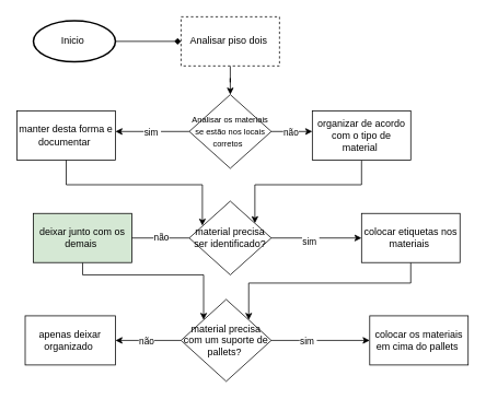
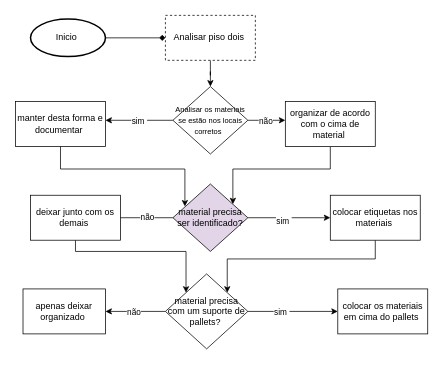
- <mxCell id="12" value="organizar de acordo com o tipo de material&amp;nbsp;" style="rounded=0;whiteSpace=wrap;html=1;" vertex="1" parent="1"><mxGeometry x="380" y="135" width="120" height="60" as="geometry" /></mxCell>
+ <mxCell id="12" value="organizar de acordo com o cima de material&amp;nbsp;" style="rounded=0;whiteSpace=wrap;html=1;" vertex="1" parent="1"><mxGeometry x="380" y="135" width="120" height="60" as="geometry" /></mxCell>
- <mxCell id="30" value="deixar junto com os demais&amp;nbsp;" style="rounded=0;whiteSpace=wrap;html=1;fillColor=#d5e8d4;" vertex="1" parent="1"><mxGeometry x="40" y="260" width="120" height="60" as="geometry" /></mxCell>
+ <mxCell id="30" value="deixar junto com os demais&amp;nbsp;" style="rounded=0;whiteSpace=wrap;html=1;" vertex="1" parent="1"><mxGeometry x="40" y="260" width="120" height="60" as="geometry" /></mxCell>
- <mxCell id="21" value="material precisa ser identificado?" style="rhombus;whiteSpace=wrap;html=1;" vertex="1" parent="1"><mxGeometry x="230" y="245" width="100" height="90" as="geometry" /></mxCell>
+ <mxCell id="21" value="material precisa ser identificado?" style="rhombus;whiteSpace=wrap;html=1;fillColor=#e1d5e7;" vertex="1" parent="1"><mxGeometry x="230" y="245" width="100" height="90" as="geometry" /></mxCell>
